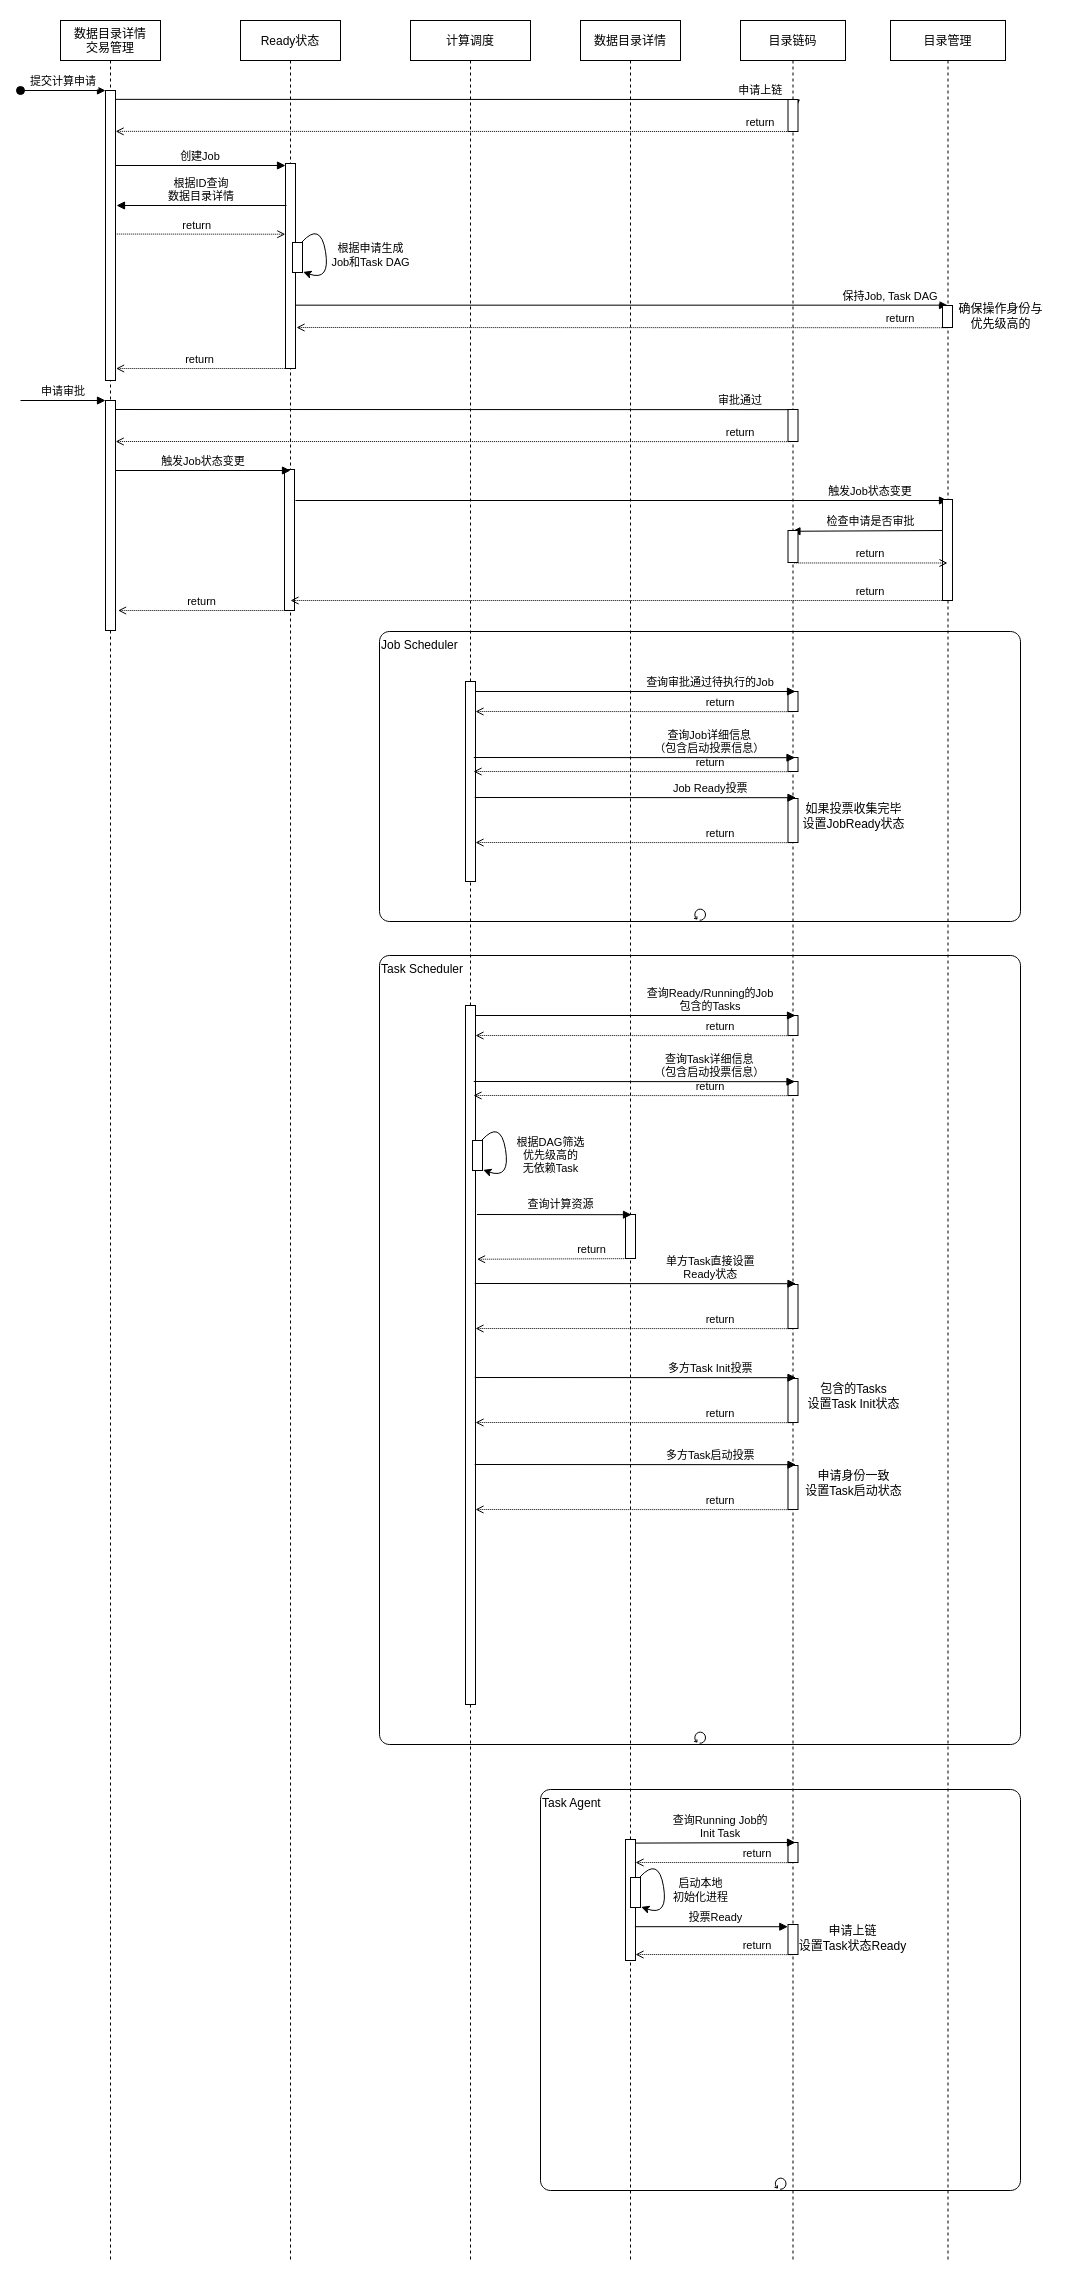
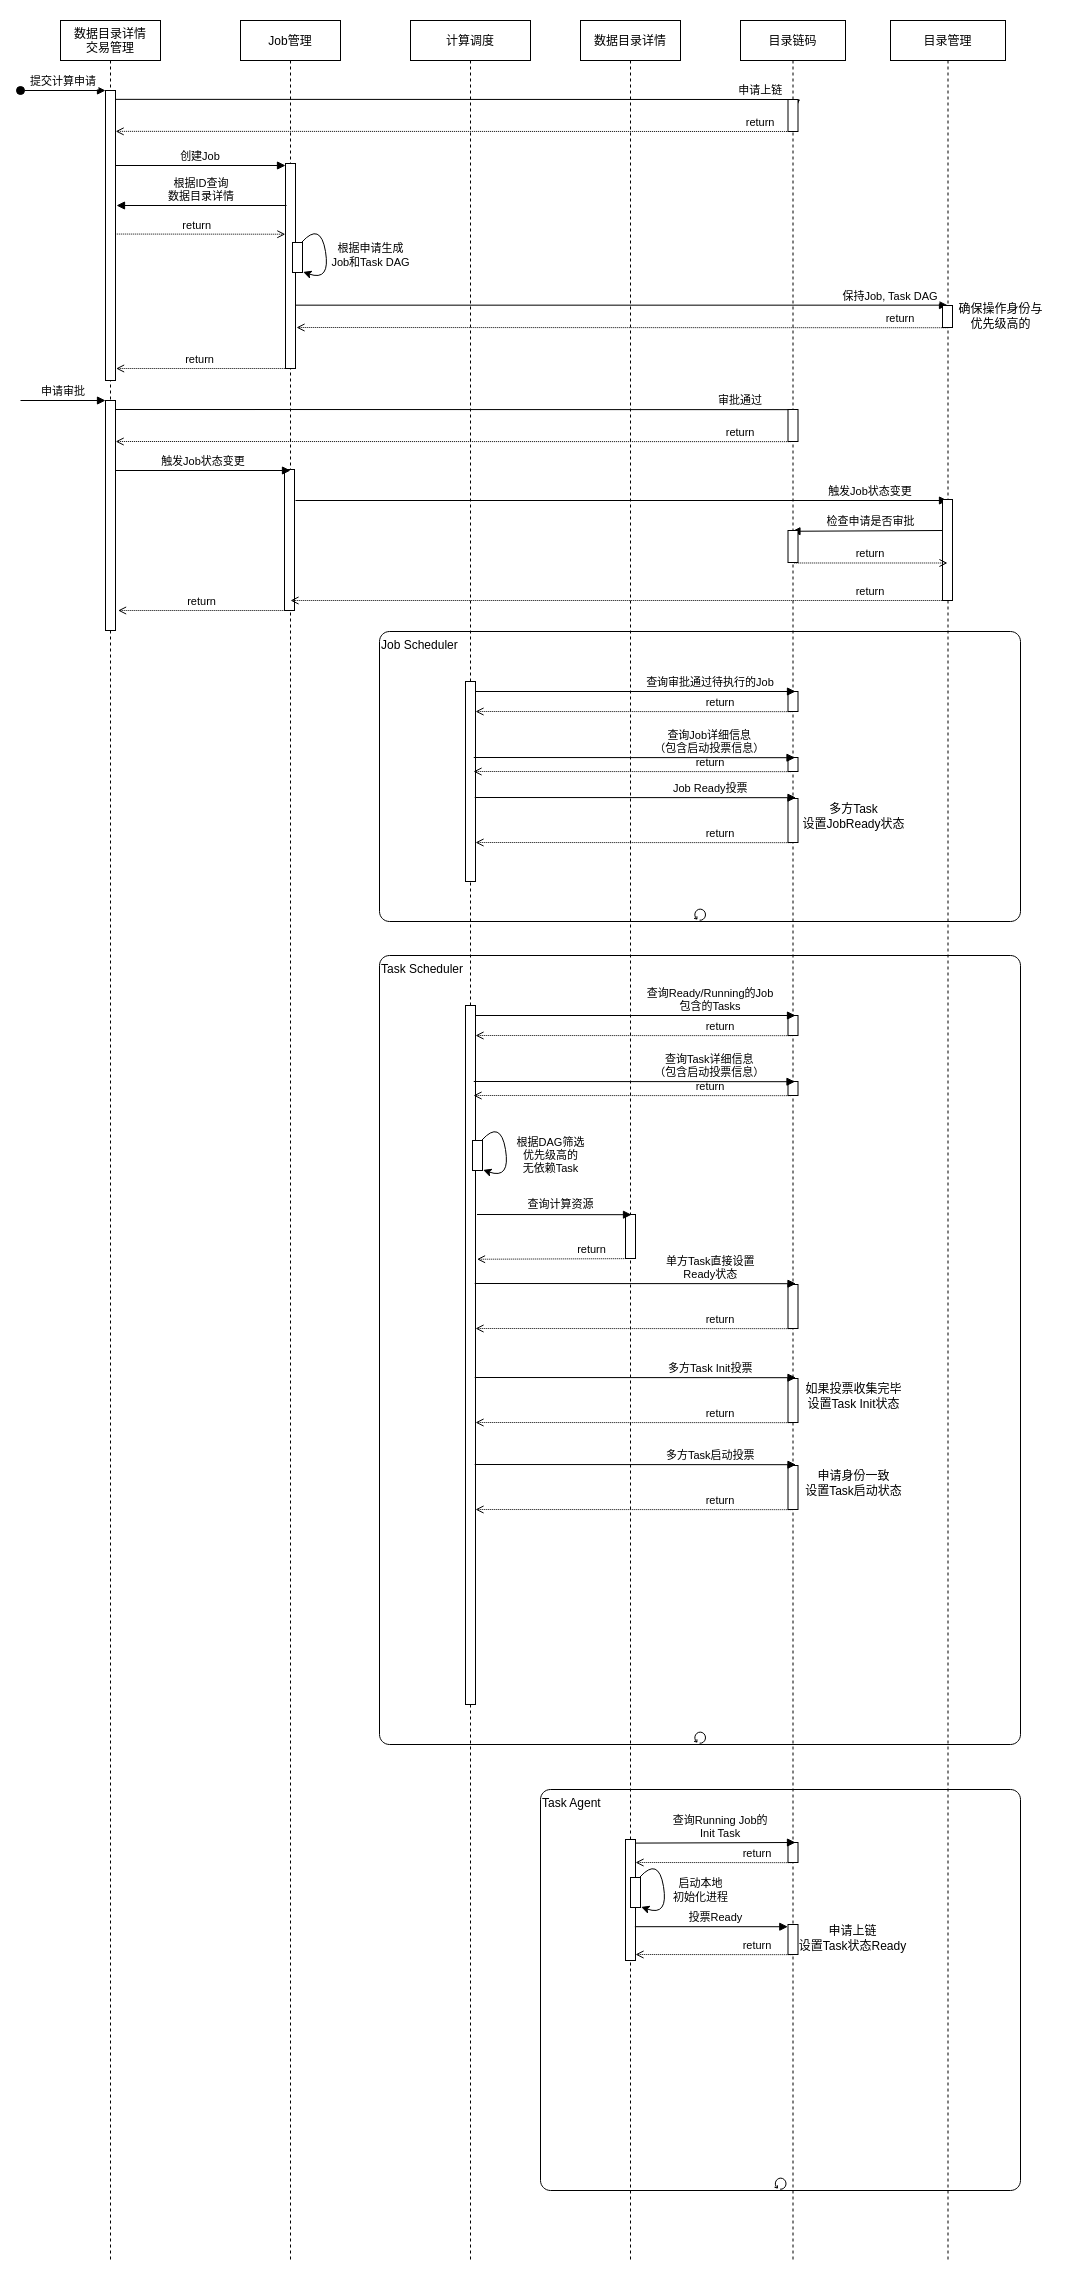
- <mxCell id="9" value="Ready状态" style="shape=umlLifeline;perimeter=lifelinePerimeter;container=1;collapsible=0;recursiveResize=0;rounded=0;shadow=0;strokeWidth=1;" parent="1" vertex="1"><mxGeometry x="240" y="20" width="100" height="2240" as="geometry" /></mxCell>
+ <mxCell id="9" value="Job管理" style="shape=umlLifeline;perimeter=lifelinePerimeter;container=1;collapsible=0;recursiveResize=0;rounded=0;shadow=0;strokeWidth=1;" parent="1" vertex="1"><mxGeometry x="240" y="20" width="100" height="2240" as="geometry" /></mxCell>
- <mxCell id="55" value="如果投票收集完毕&lt;br style=&quot;padding: 0px ; margin: 0px&quot;&gt;设置JobReady状态" style="text;html=1;resizable=0;autosize=1;align=center;verticalAlign=middle;points=[];fillColor=none;strokeColor=none;rounded=0;" parent="1" vertex="1"><mxGeometry x="792.5" y="801" width="120" height="30" as="geometry" /></mxCell>
+ <mxCell id="55" value="多方Task&lt;br style=&quot;padding: 0px ; margin: 0px&quot;&gt;设置JobReady状态" style="text;html=1;resizable=0;autosize=1;align=center;verticalAlign=middle;points=[];fillColor=none;strokeColor=none;rounded=0;" parent="1" vertex="1"><mxGeometry x="792.5" y="801" width="120" height="30" as="geometry" /></mxCell>
- <mxCell id="66" value="包含的Tasks&lt;br style=&quot;padding: 0px ; margin: 0px&quot;&gt;设置Task Init状态" style="text;html=1;resizable=0;autosize=1;align=center;verticalAlign=middle;points=[];fillColor=none;strokeColor=none;rounded=0;" parent="1" vertex="1"><mxGeometry x="797.5" y="1381" width="110" height="30" as="geometry" /></mxCell>
+ <mxCell id="66" value="如果投票收集完毕&lt;br style=&quot;padding: 0px ; margin: 0px&quot;&gt;设置Task Init状态" style="text;html=1;resizable=0;autosize=1;align=center;verticalAlign=middle;points=[];fillColor=none;strokeColor=none;rounded=0;" parent="1" vertex="1"><mxGeometry x="797.5" y="1381" width="110" height="30" as="geometry" /></mxCell>
